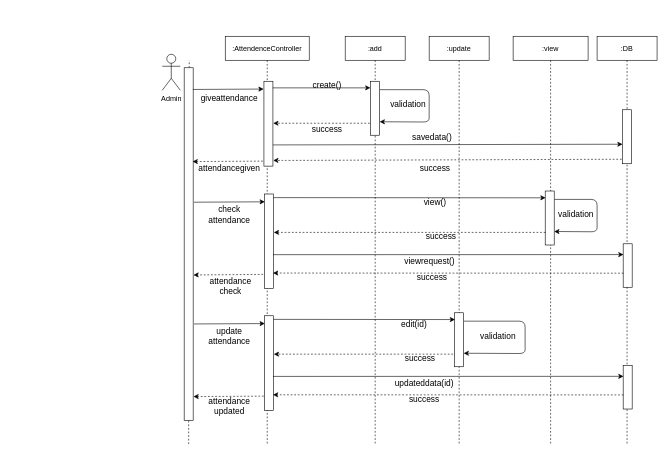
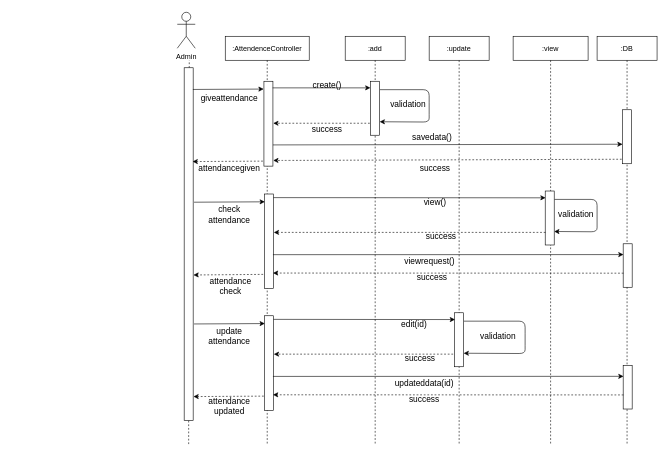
- <mxCell id="6" value="Admin" style="shape=umlActor;verticalLabelPosition=bottom;verticalAlign=top;html=1;outlineConnect=0;" vertex="1" parent="1"><mxGeometry x="270" y="90" width="30" height="60" as="geometry" /></mxCell>
+ <mxCell id="6" value="Admin" style="shape=umlActor;verticalLabelPosition=bottom;verticalAlign=top;html=1;outlineConnect=0;" vertex="1" parent="1"><mxGeometry x="295" y="20" width="30" height="60" as="geometry" /></mxCell>
